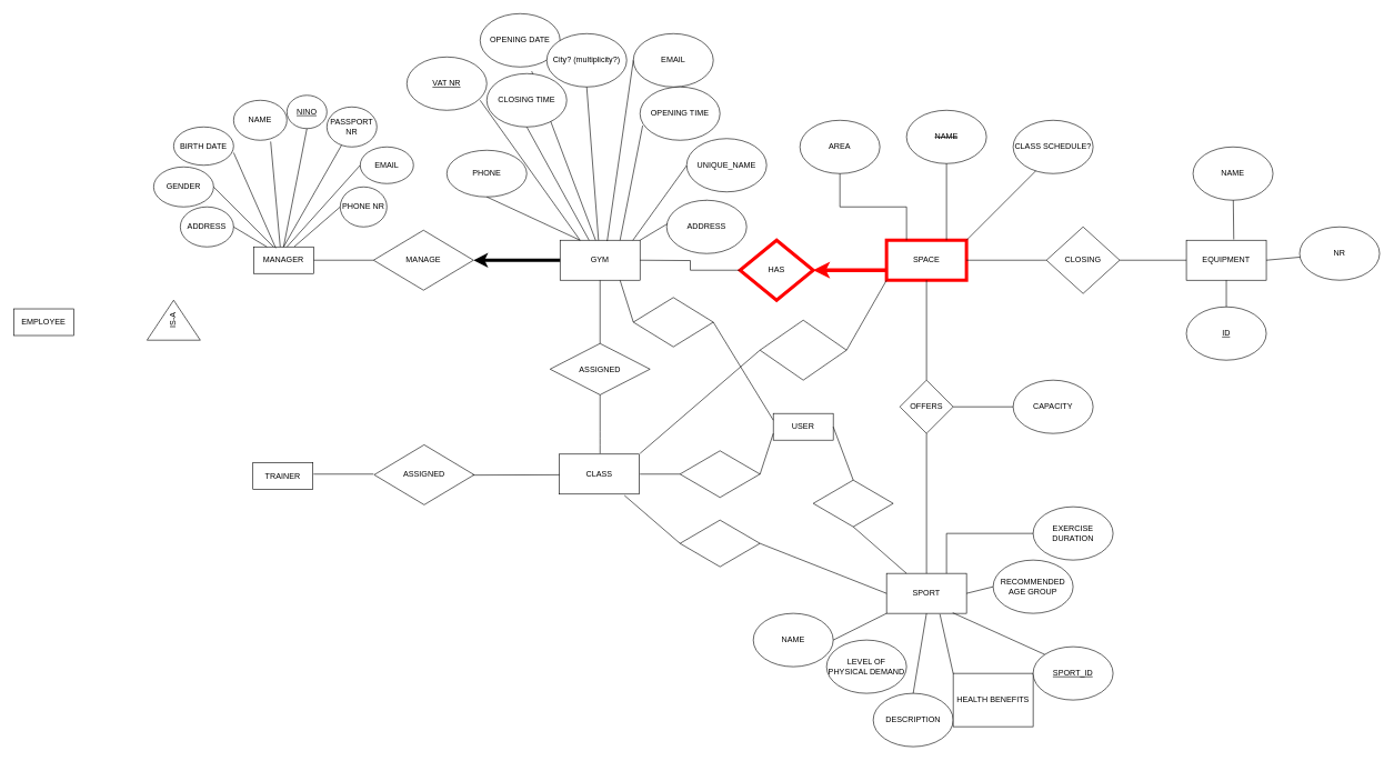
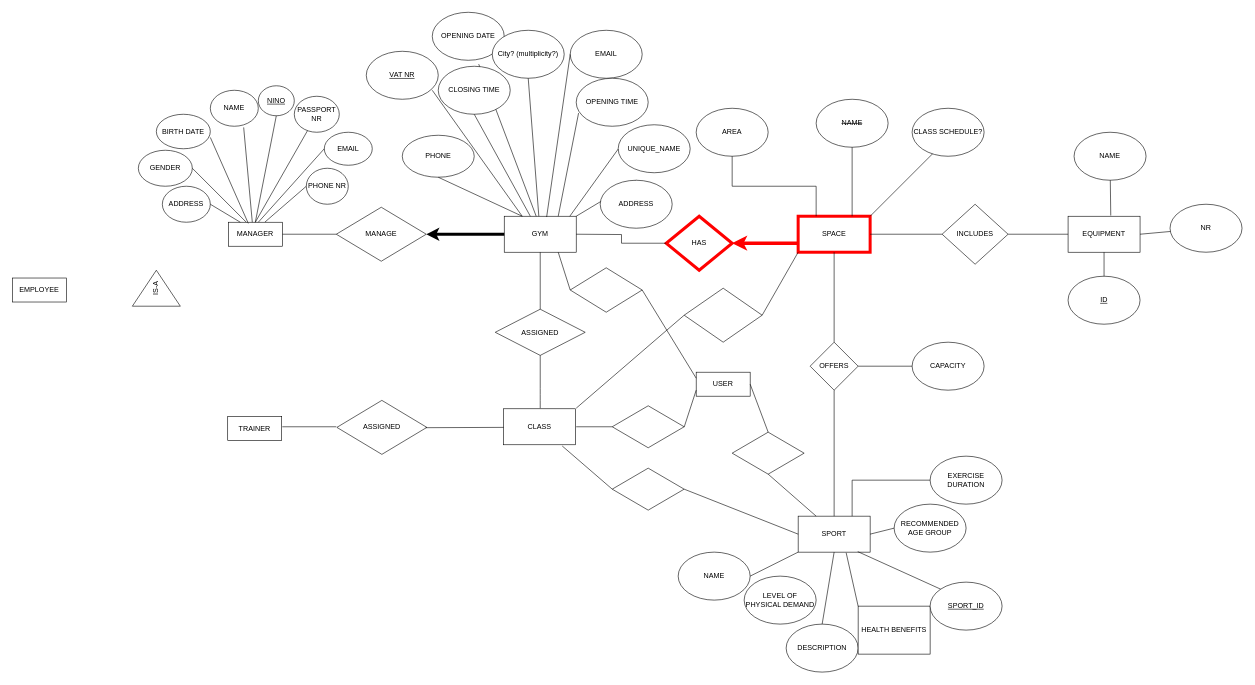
- <mxCell id="61" value="AREA" style="ellipse;whiteSpace=wrap;html=1;" parent="1" vertex="1"><mxGeometry x="1200" y="180" width="120" height="80" as="geometry" /></mxCell>
+ <mxCell id="61" value="AREA" style="ellipse;whiteSpace=wrap;html=1;" parent="1" vertex="1"><mxGeometry x="1160" y="180" width="120" height="80" as="geometry" /></mxCell>
- <mxCell id="53" value="CLOSING" style="rhombus;whiteSpace=wrap;html=1;" parent="1" vertex="1"><mxGeometry x="1570" y="340" width="110" height="100" as="geometry" /></mxCell>
+ <mxCell id="53" value="INCLUDES" style="rhombus;whiteSpace=wrap;html=1;" parent="1" vertex="1"><mxGeometry x="1570" y="340" width="110" height="100" as="geometry" /></mxCell>
